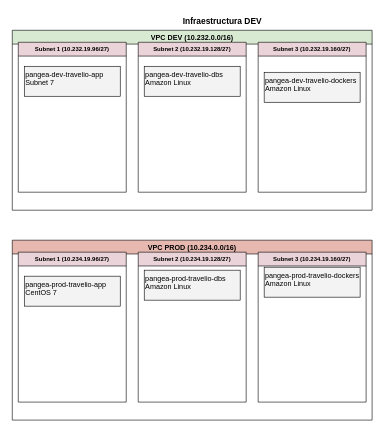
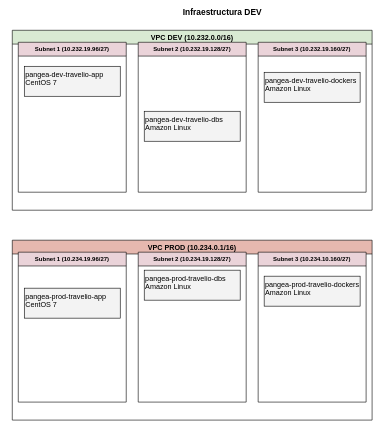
- <mxCell id="2" value="Infraestructura DEV" style="text;html=1;strokeColor=none;fillColor=none;align=center;verticalAlign=middle;fontSize=14;fontStyle=1" vertex="1" parent="1"><mxGeometry x="170" y="20" width="400" height="30" as="geometry" /></mxCell>
+ <mxCell id="2" value="Infraestructura DEV" style="text;html=1;strokeColor=none;fillColor=none;align=center;verticalAlign=middle;fontSize=14;fontStyle=1" vertex="1" parent="1"><mxGeometry x="170" y="5" width="400" height="30" as="geometry" /></mxCell>
- <mxCell id="5" value="pangea-dev-travelio-app&#10;Subnet 7" style="text;html=1;strokeColor=#000000;fillColor=#F3F3F3" vertex="1" parent="4"><mxGeometry x="10" y="40" width="160" height="50" as="geometry" /></mxCell>
+ <mxCell id="5" value="pangea-dev-travelio-app&#10;CentOS 7" style="text;html=1;strokeColor=#000000;fillColor=#F3F3F3" vertex="1" parent="4"><mxGeometry x="10" y="40" width="160" height="50" as="geometry" /></mxCell>
- <mxCell id="7" value="pangea-dev-travelio-dbs&#10;Amazon Linux" style="text;html=1;strokeColor=#000000;fillColor=#F3F3F3" vertex="1" parent="6"><mxGeometry x="10" y="40" width="160" height="50" as="geometry" /></mxCell>
+ <mxCell id="7" value="pangea-dev-travelio-dbs&#10;Amazon Linux" style="text;html=1;strokeColor=#000000;fillColor=#F3F3F3" vertex="1" parent="6"><mxGeometry x="10" y="115" width="160" height="50" as="geometry" /></mxCell>
- <mxCell id="10" value="VPC PROD (10.234.0.0/16)" style="swimlane;fillColor=#E6B8AF;horizontal=1;fontSize=12;fontStyle=1" vertex="1" parent="1"><mxGeometry x="20" y="400" width="600" height="300" as="geometry" /></mxCell>
+ <mxCell id="10" value="VPC PROD (10.234.0.1/16)" style="swimlane;fillColor=#E6B8AF;horizontal=1;fontSize=12;fontStyle=1" vertex="1" parent="1"><mxGeometry x="20" y="400" width="600" height="300" as="geometry" /></mxCell>
- <mxCell id="15" value="Subnet 3 (10.234.19.160/27)" style="swimlane;fillColor=#EAD3D9;horizontal=1;fontSize=10" vertex="1" parent="10"><mxGeometry x="410" y="20" width="180" height="250" as="geometry" /></mxCell>
+ <mxCell id="15" value="Subnet 3 (10.234.10.160/27)" style="swimlane;fillColor=#EAD3D9;horizontal=1;fontSize=10" vertex="1" parent="10"><mxGeometry x="410" y="20" width="180" height="250" as="geometry" /></mxCell>
- <mxCell id="16" value="pangea-prod-travelio-dockers&#10;Amazon Linux" style="text;html=1;strokeColor=#000000;fillColor=#F3F3F3" vertex="1" parent="15"><mxGeometry x="10" y="25" width="160" height="50" as="geometry" /></mxCell>
+ <mxCell id="16" value="pangea-prod-travelio-dockers&#10;Amazon Linux" style="text;html=1;strokeColor=#000000;fillColor=#F3F3F3" vertex="1" parent="15"><mxGeometry x="10" y="40" width="160" height="50" as="geometry" /></mxCell>
- <mxCell id="12" value="pangea-prod-travelio-app&#10;CentOS 7" style="text;html=1;strokeColor=#000000;fillColor=#F3F3F3" vertex="1" parent="11"><mxGeometry x="10" y="40" width="160" height="50" as="geometry" /></mxCell>
+ <mxCell id="12" value="pangea-prod-travelio-app&#10;CentOS 7" style="text;html=1;strokeColor=#000000;fillColor=#F3F3F3" vertex="1" parent="11"><mxGeometry x="10" y="60" width="160" height="50" as="geometry" /></mxCell>
